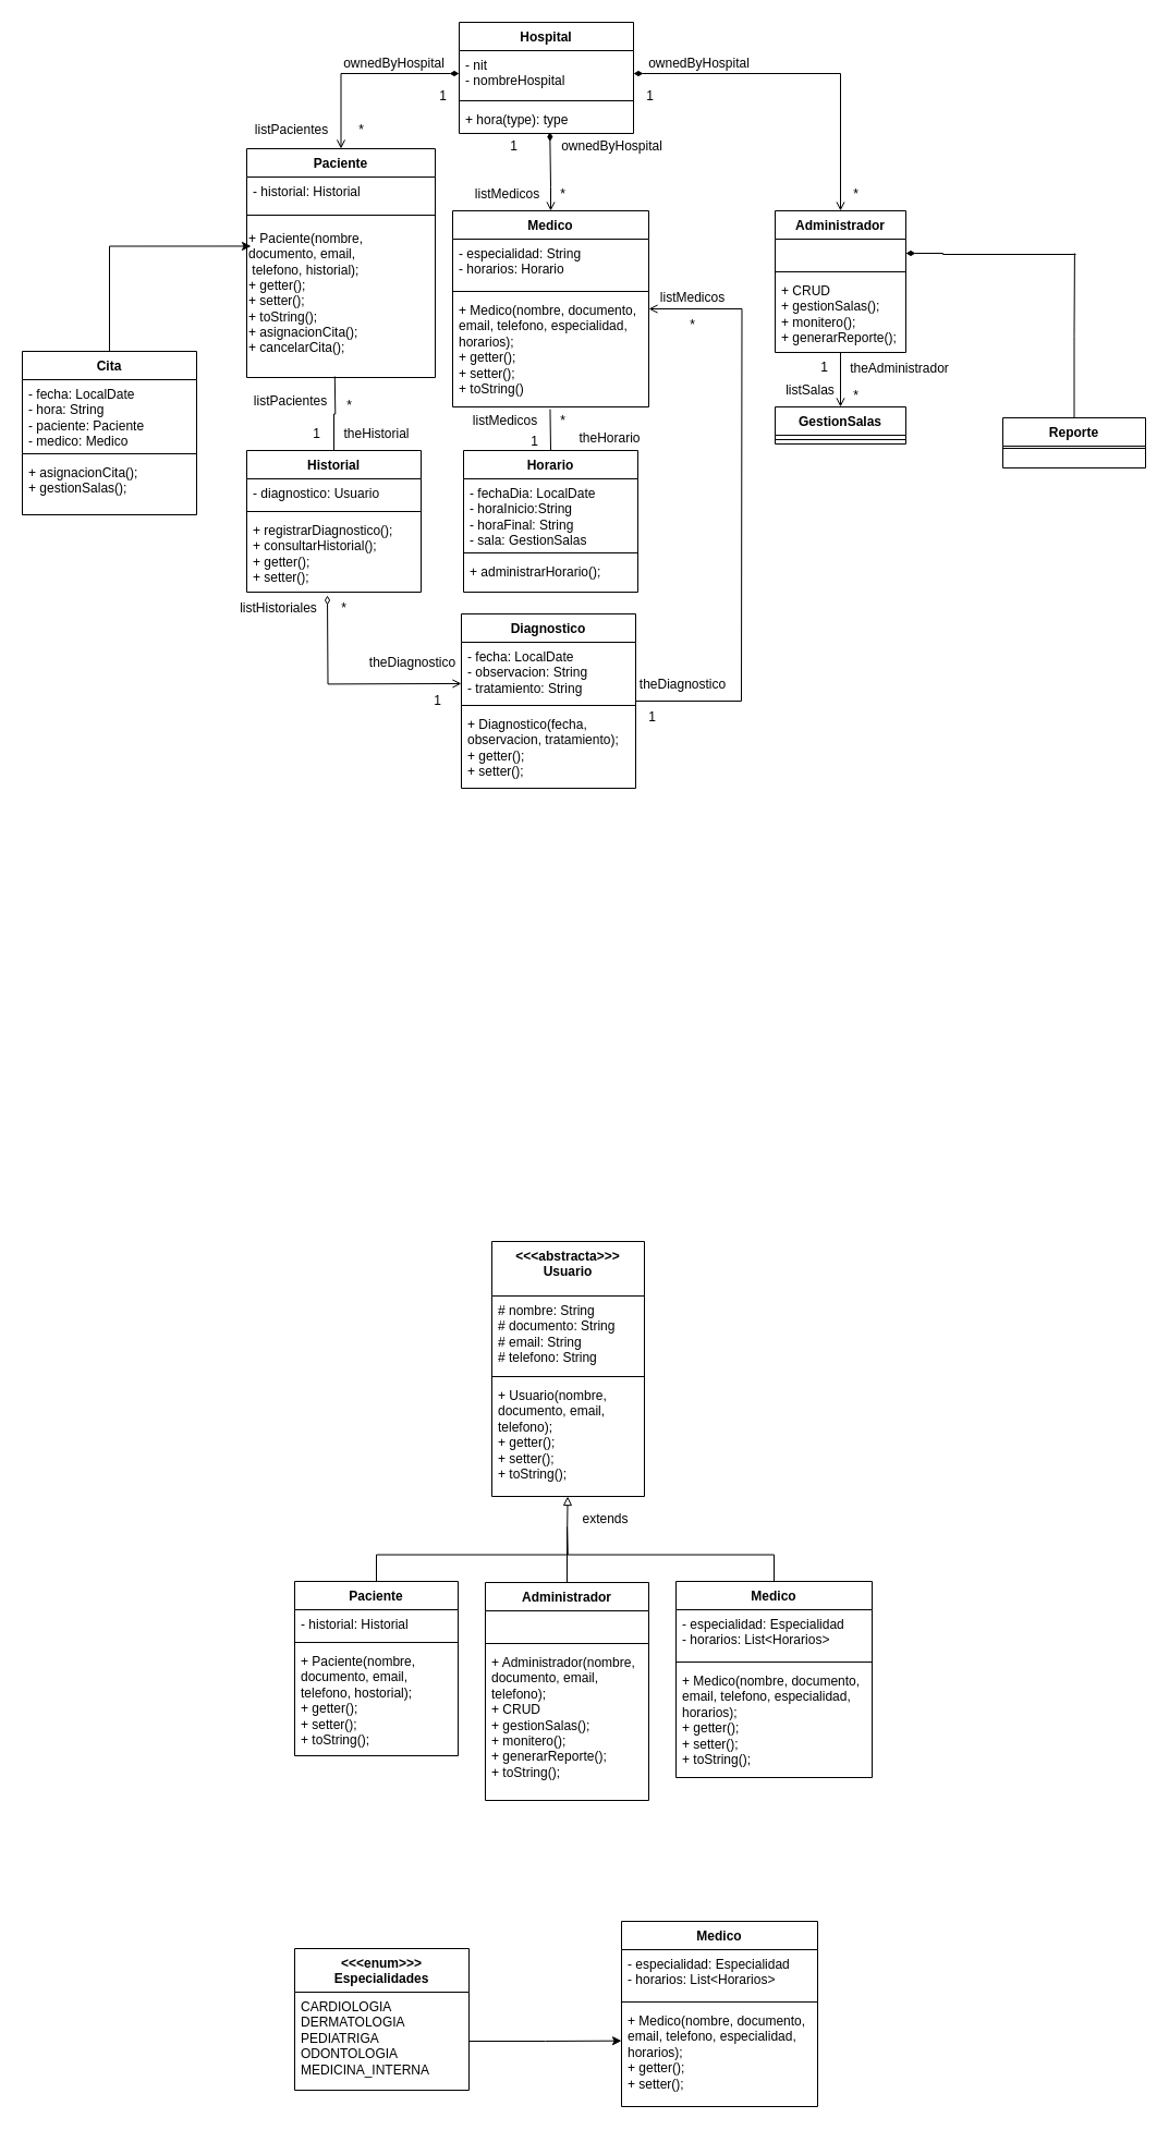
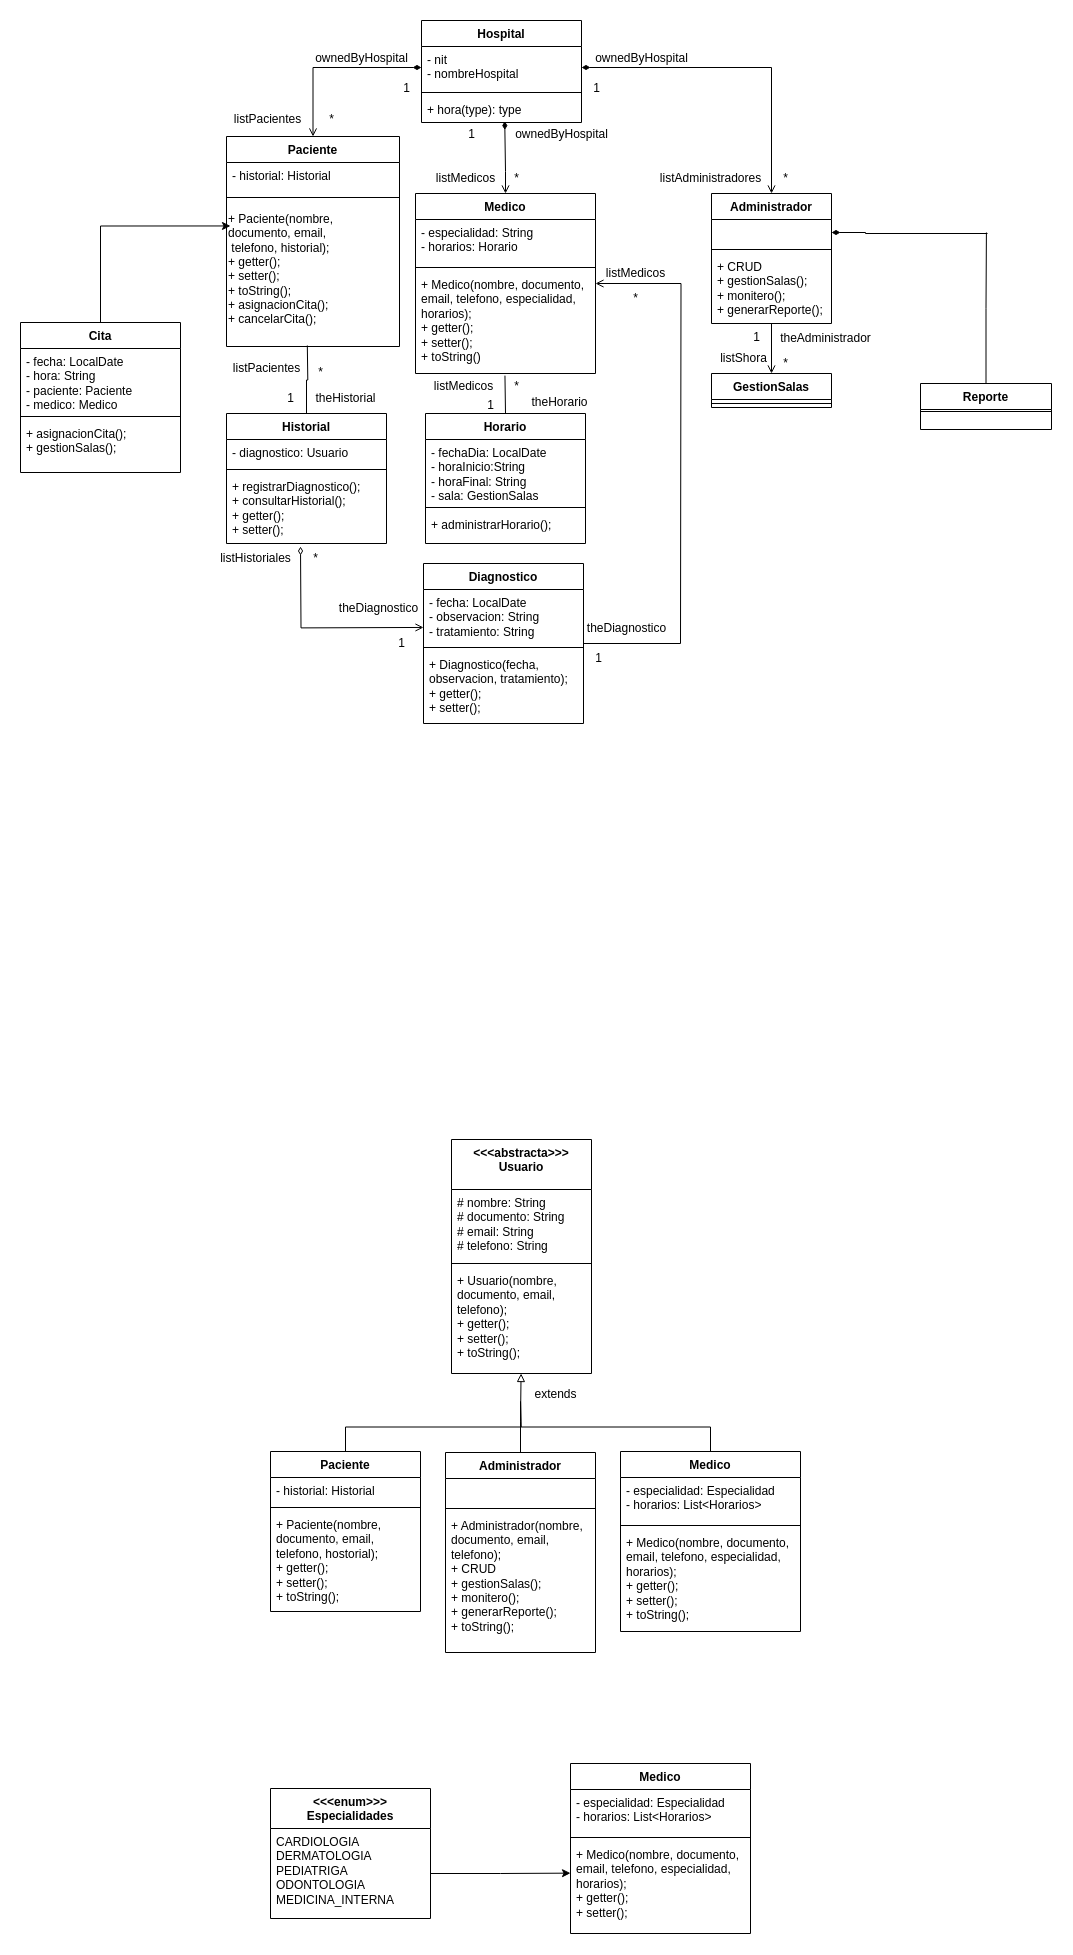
+ <mxCell id="33" value="listAdministradores" style="text;html=1;align=center;verticalAlign=middle;resizable=0;points=[];autosize=1;strokeColor=none;fillColor=none;" parent="1" vertex="1"><mxGeometry x="650" y="163" width="120" height="30" as="geometry" /></mxCell>
- <mxCell id="104" value="listS&lt;span style=&quot;background-color: transparent; color: light-dark(rgb(0, 0, 0), rgb(255, 255, 255));&quot;&gt;alas&lt;/span&gt;" style="text;html=1;align=center;verticalAlign=middle;resizable=0;points=[];autosize=1;strokeColor=none;fillColor=none;" parent="1" vertex="1"><mxGeometry x="708" y="343" width="70" height="30" as="geometry" /></mxCell>
+ <mxCell id="104" value="listS&lt;span style=&quot;background-color: transparent; color: light-dark(rgb(0, 0, 0), rgb(255, 255, 255));&quot;&gt;hora&lt;/span&gt;" style="text;html=1;align=center;verticalAlign=middle;resizable=0;points=[];autosize=1;strokeColor=none;fillColor=none;" parent="1" vertex="1"><mxGeometry x="708" y="343" width="70" height="30" as="geometry" /></mxCell>
